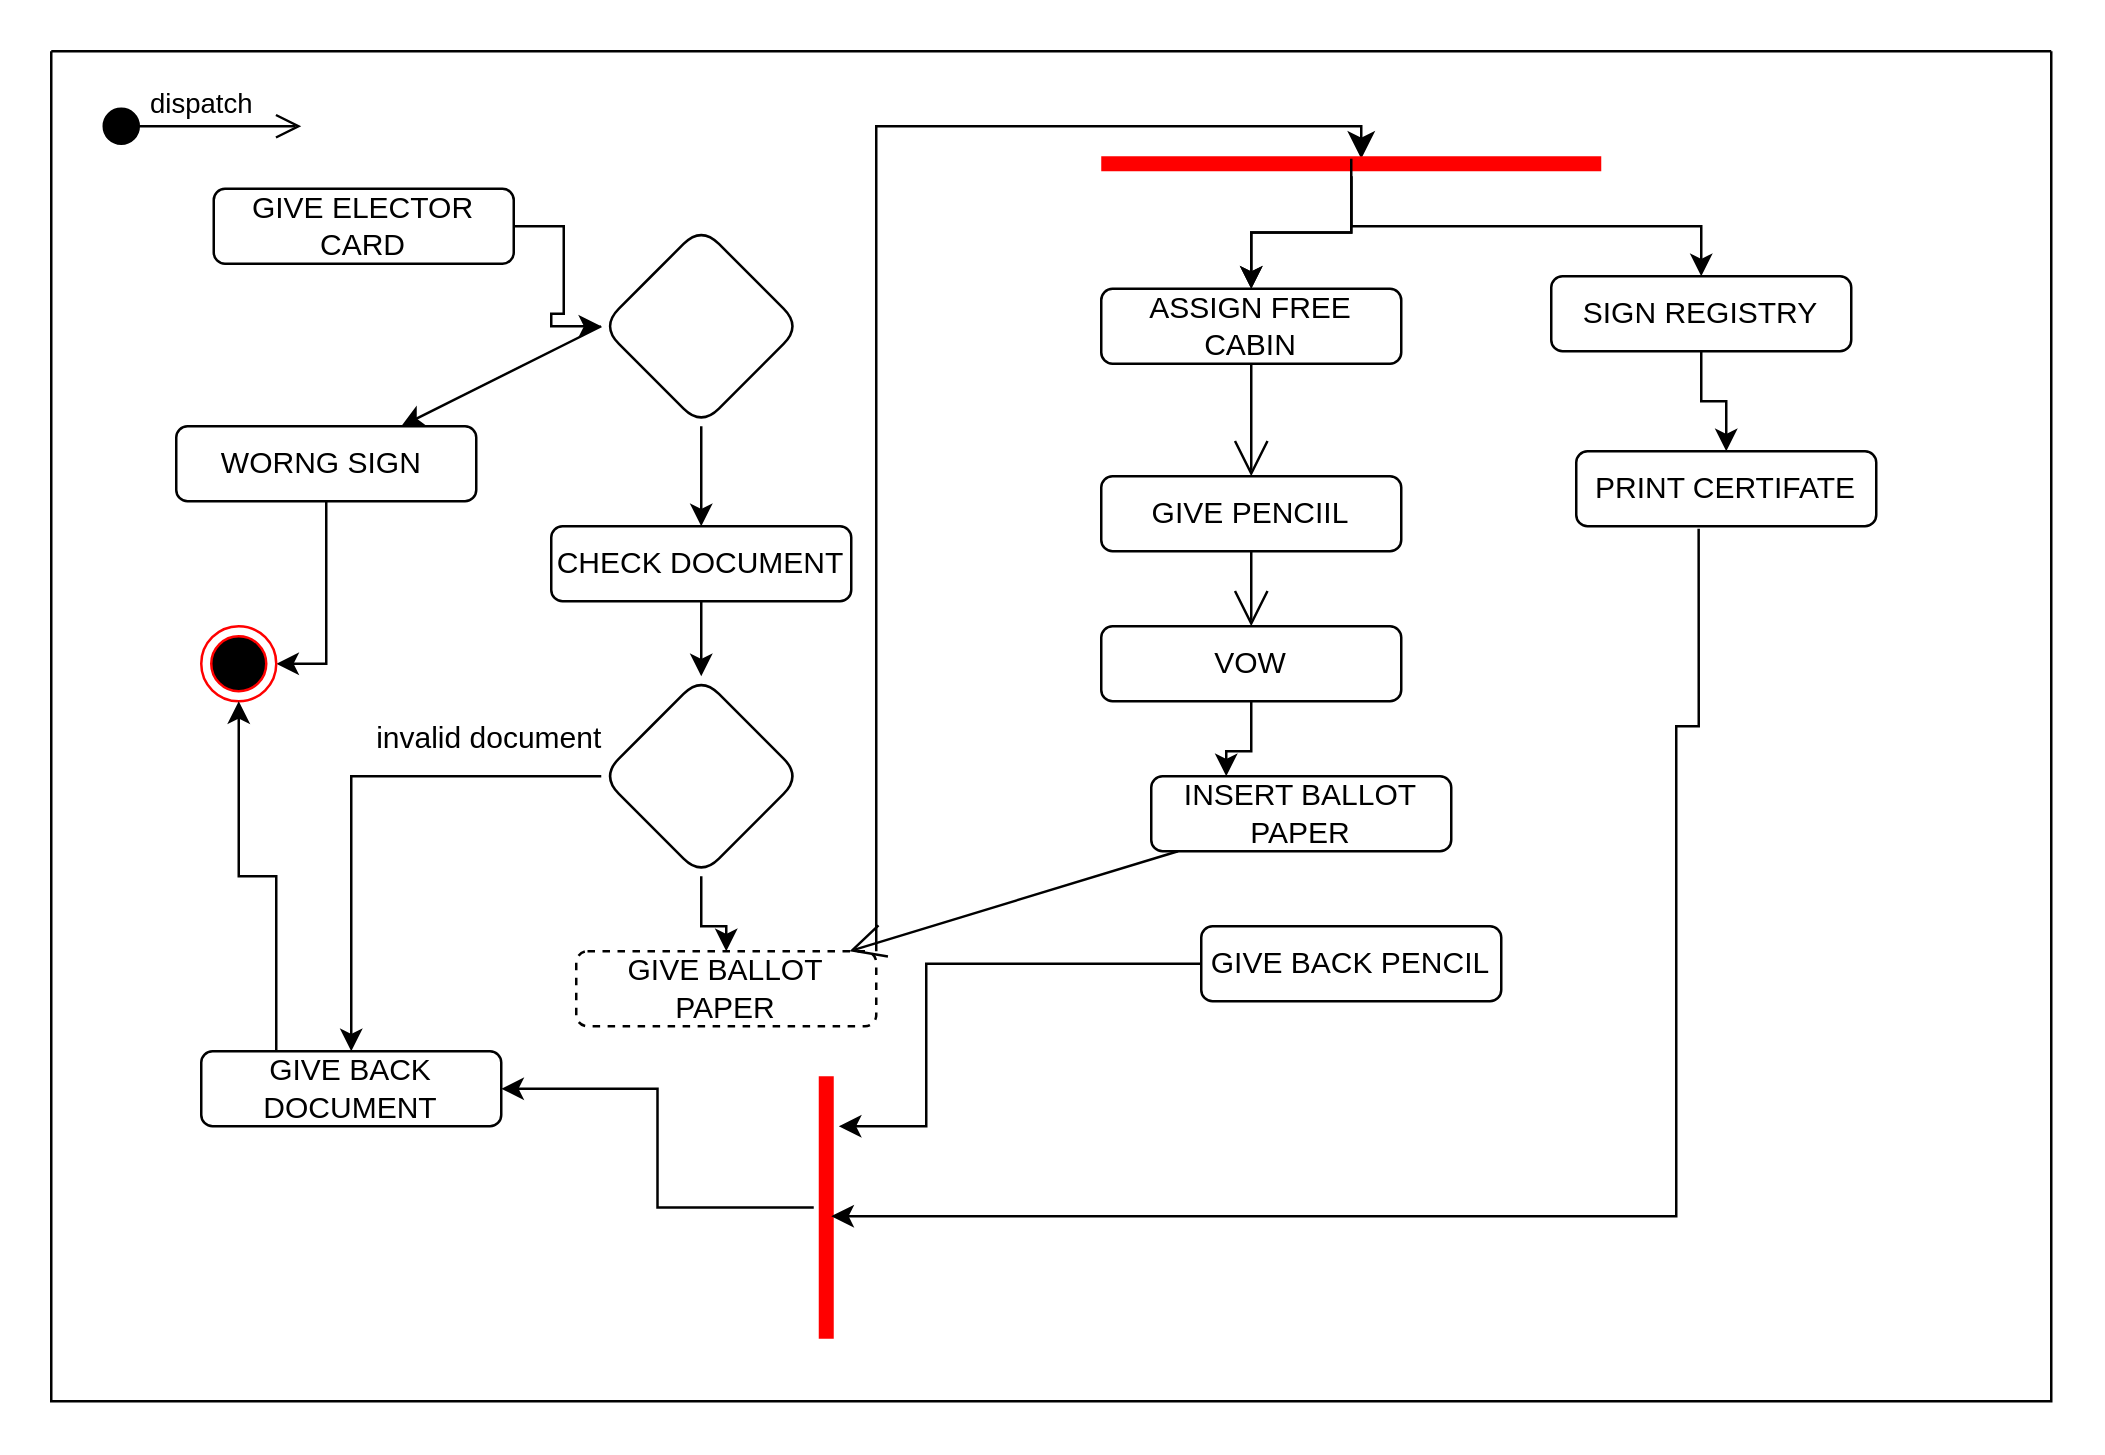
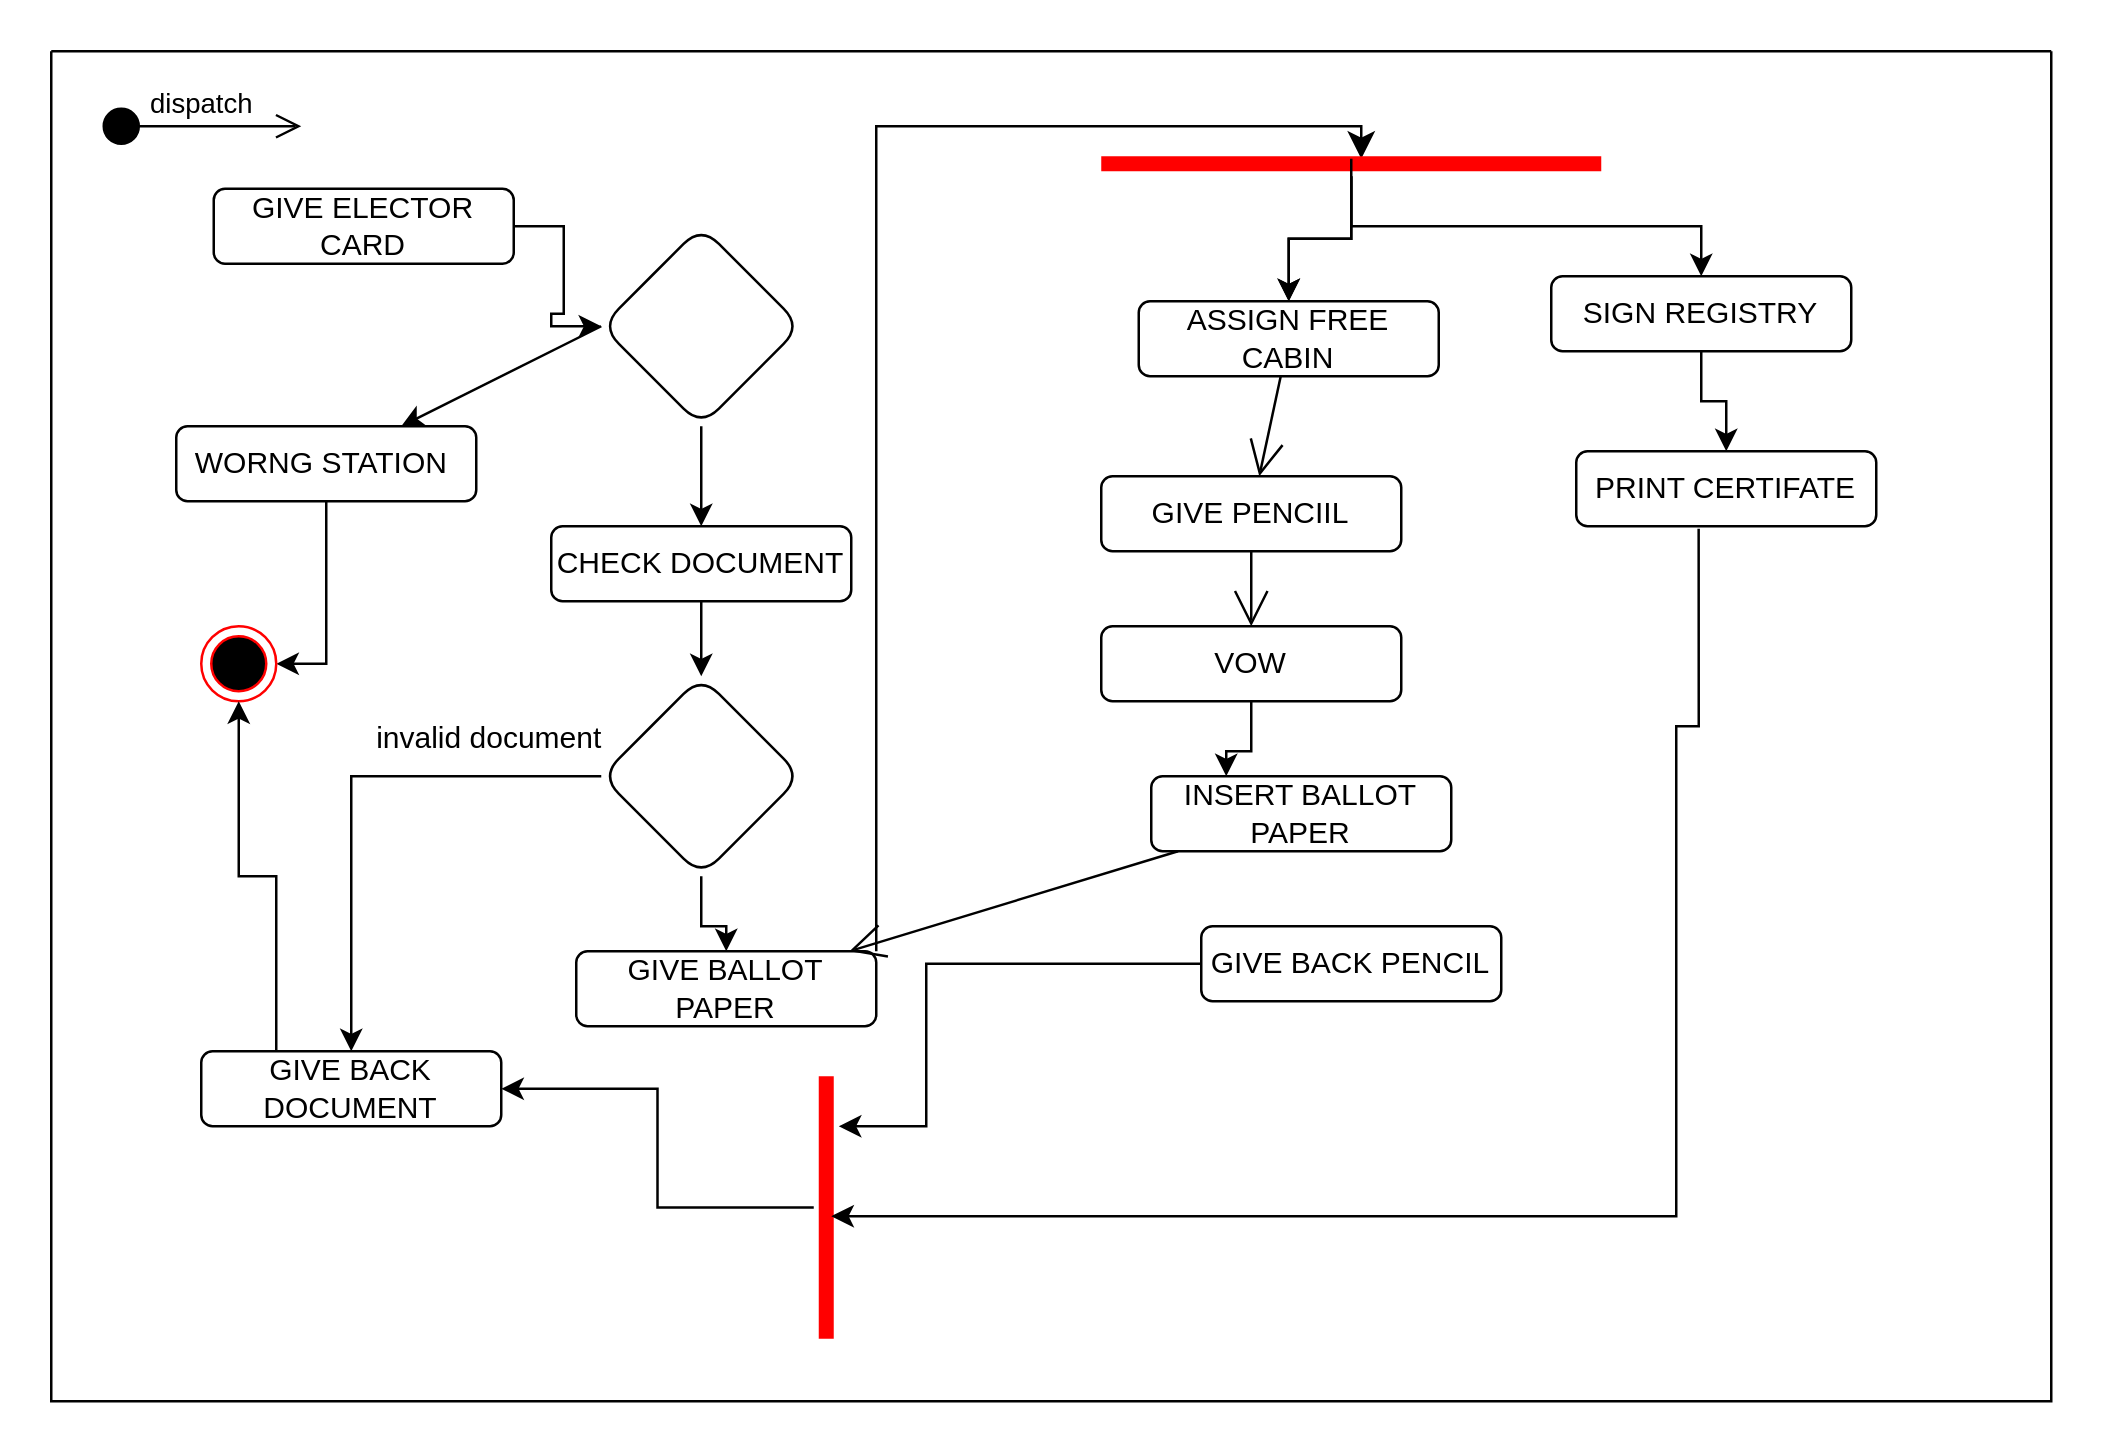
- <mxCell id="20" value="ASSIGN FREE CABIN" style="rounded=1;whiteSpace=wrap;html=1;" vertex="1" parent="2"><mxGeometry x="420" y="95" width="120" height="30" as="geometry" /></mxCell>
+ <mxCell id="20" value="ASSIGN FREE CABIN" style="rounded=1;whiteSpace=wrap;html=1;" vertex="1" parent="2"><mxGeometry x="435" y="100" width="120" height="30" as="geometry" /></mxCell>
- <mxCell id="10" value="WORNG SIGN&amp;nbsp;" style="rounded=1;whiteSpace=wrap;html=1;" vertex="1" parent="2"><mxGeometry x="50" y="150" width="120" height="30" as="geometry" /></mxCell>
+ <mxCell id="10" value="WORNG STATION&amp;nbsp;" style="rounded=1;whiteSpace=wrap;html=1;" vertex="1" parent="2"><mxGeometry x="50" y="150" width="120" height="30" as="geometry" /></mxCell>
- <mxCell id="21" value="GIVE BALLOT PAPER" style="rounded=1;whiteSpace=wrap;html=1;dashed=1;" vertex="1" parent="2"><mxGeometry x="210" y="360" width="120" height="30" as="geometry" /></mxCell>
+ <mxCell id="21" value="GIVE BALLOT PAPER" style="rounded=1;whiteSpace=wrap;html=1;" vertex="1" parent="2"><mxGeometry x="210" y="360" width="120" height="30" as="geometry" /></mxCell>
